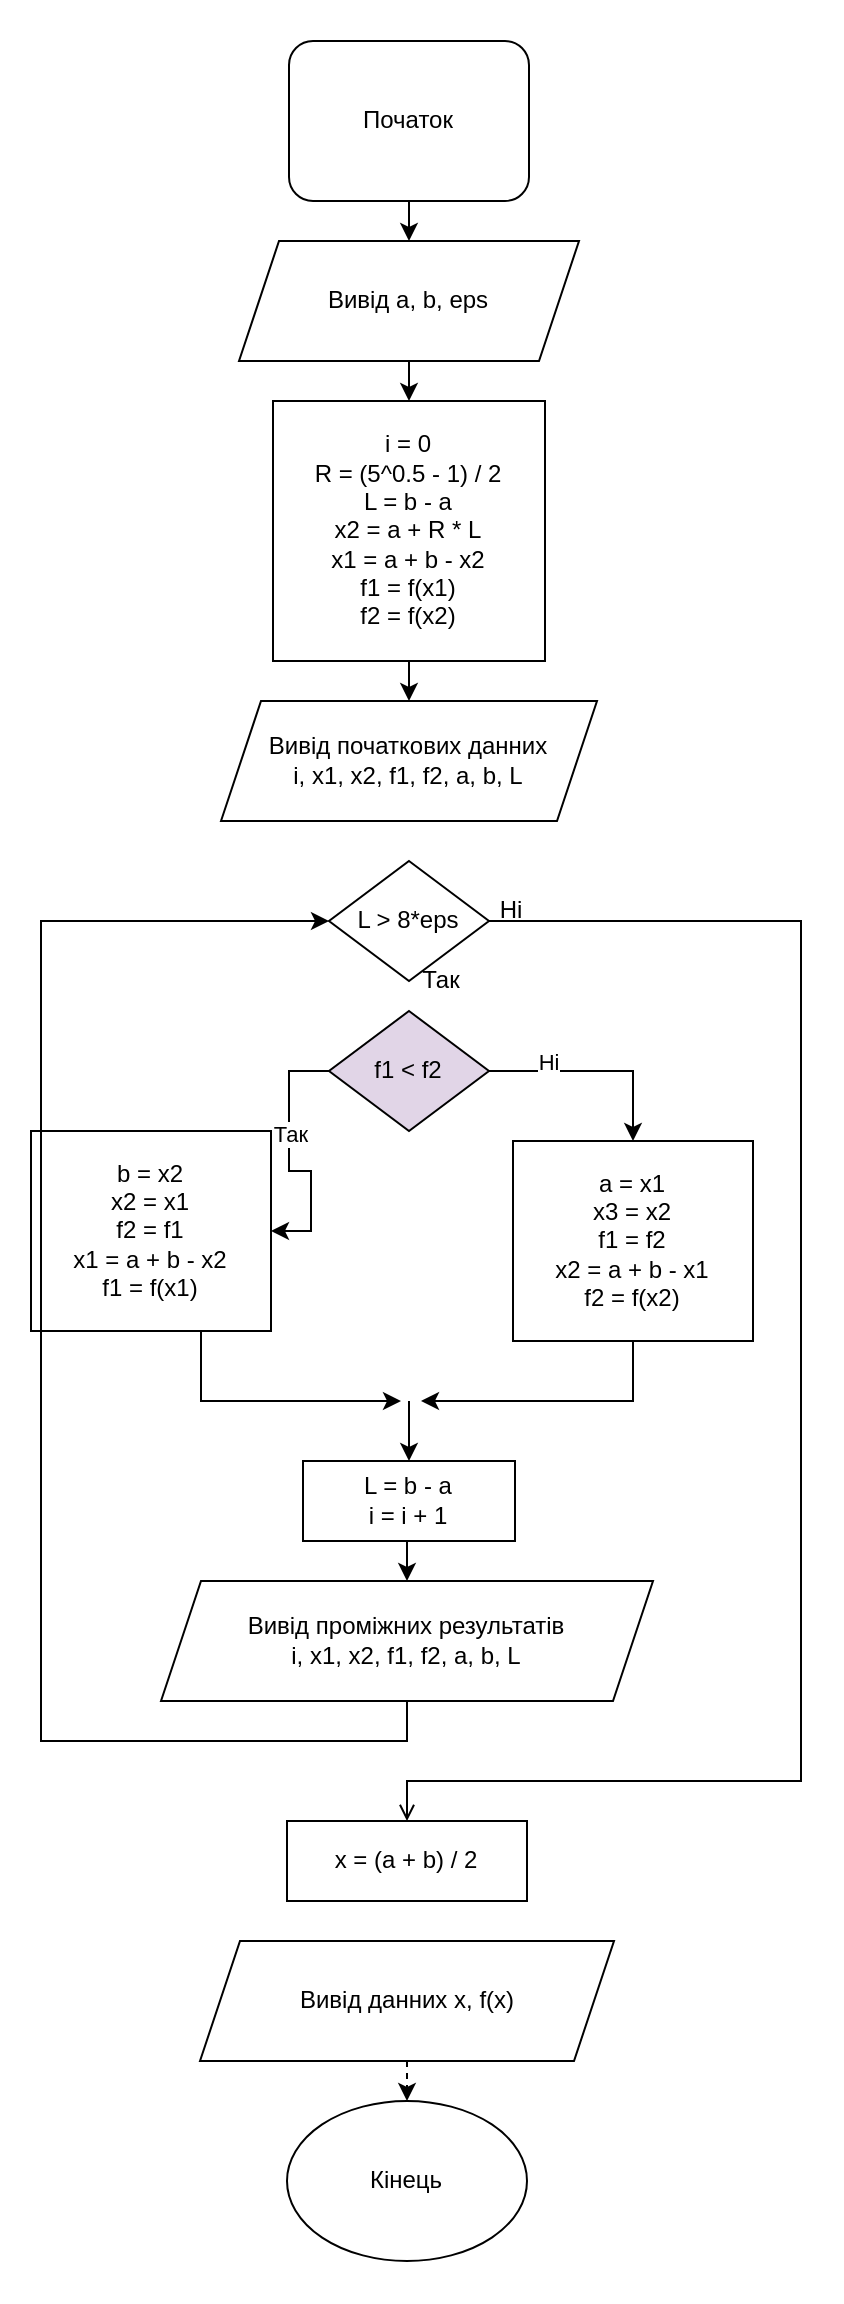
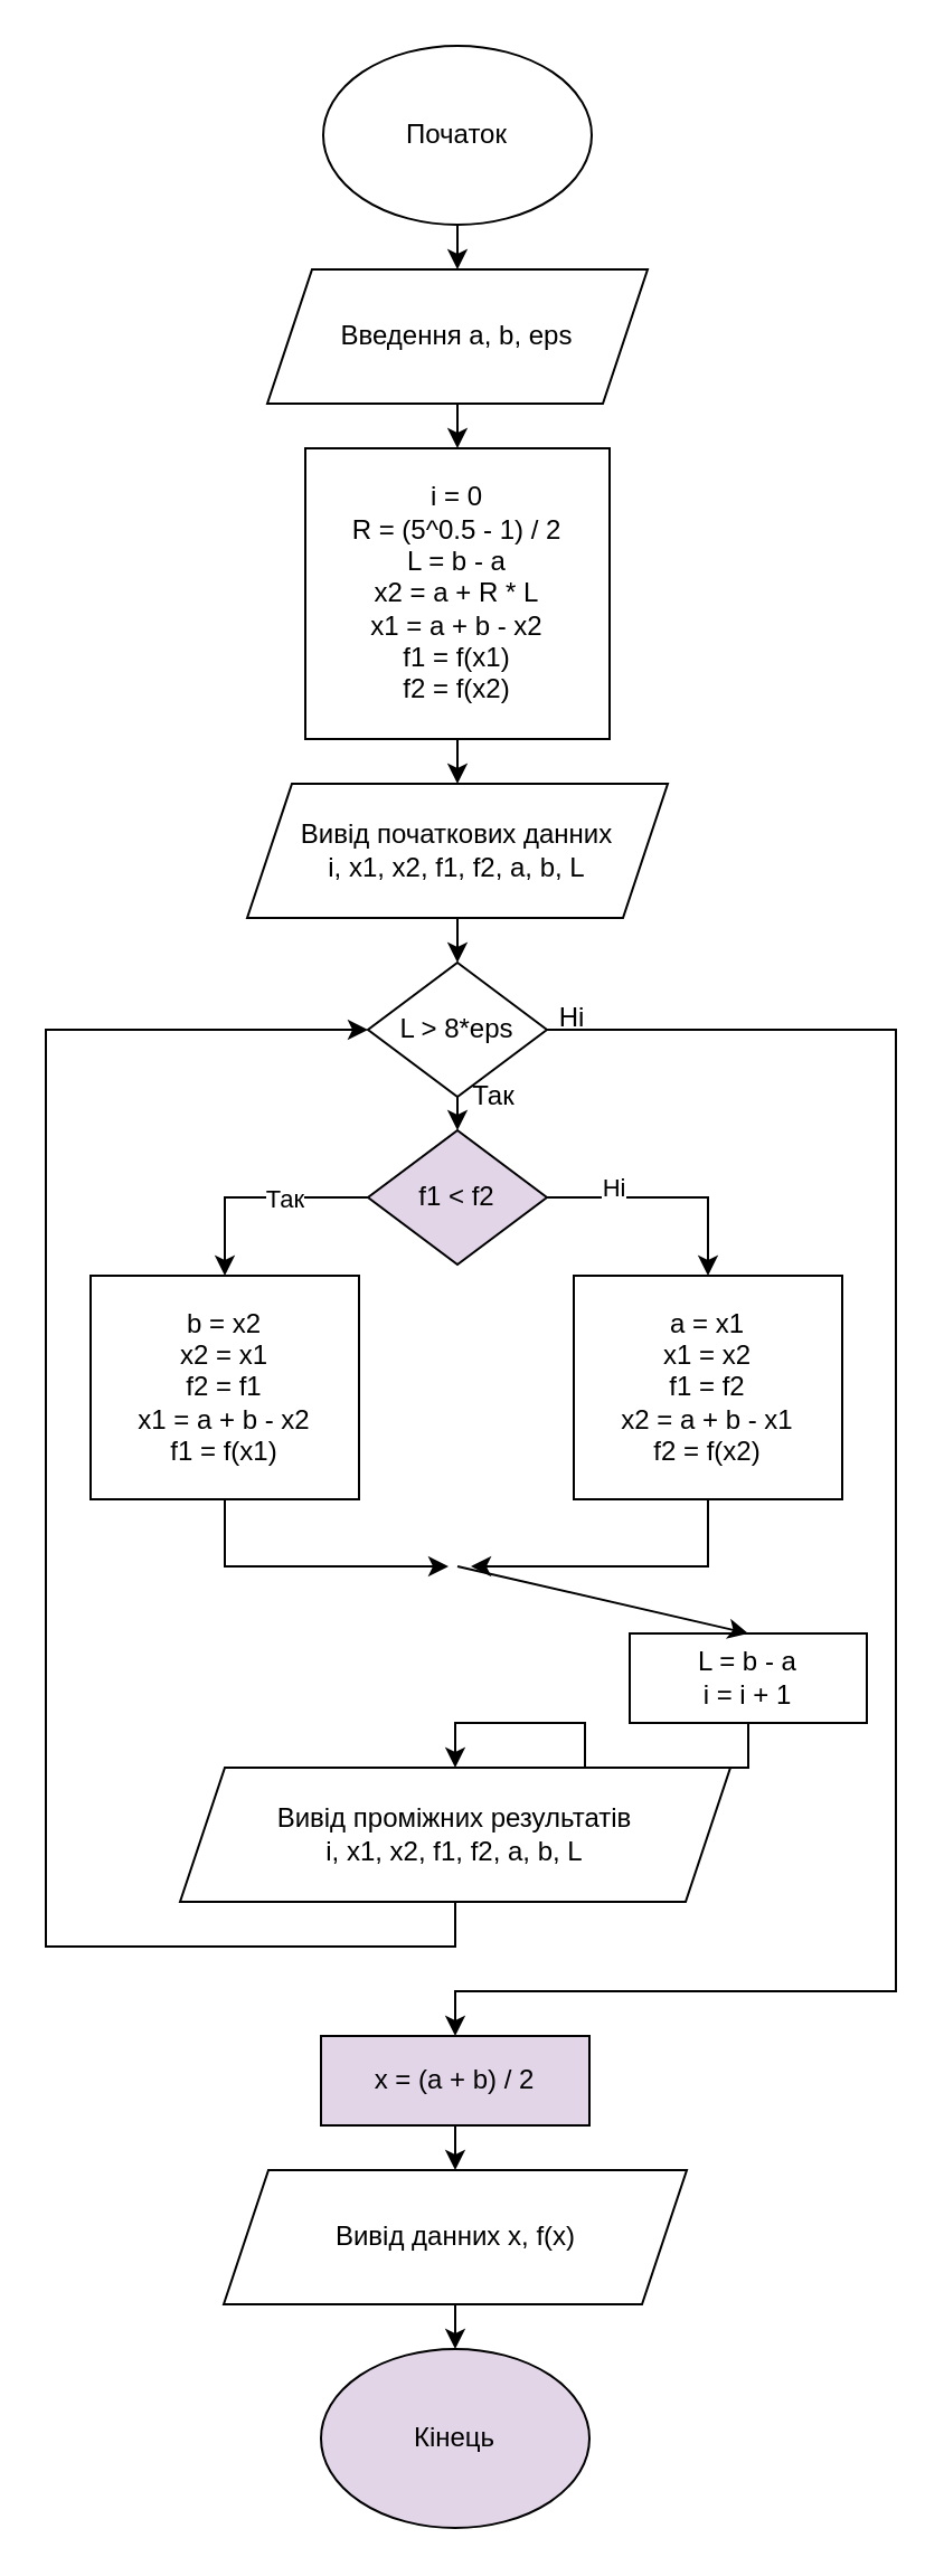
- <mxCell id="3" value="Початок" style="whiteSpace=wrap;html=1;rounded=1;" parent="1" vertex="1"><mxGeometry x="144" y="20" width="120" height="80" as="geometry" /></mxCell>
+ <mxCell id="3" value="Початок" style="ellipse;whiteSpace=wrap;html=1;" parent="1" vertex="1"><mxGeometry x="144" y="20" width="120" height="80" as="geometry" /></mxCell>
- <mxCell id="8" value="Вивід а, b, eps" style="shape=parallelogram;perimeter=parallelogramPerimeter;whiteSpace=wrap;html=1;fixedSize=1;" parent="1" vertex="1"><mxGeometry x="119" y="120" width="170" height="60" as="geometry" /></mxCell>
+ <mxCell id="8" value="Введення а, b, eps" style="shape=parallelogram;perimeter=parallelogramPerimeter;whiteSpace=wrap;html=1;fixedSize=1;" parent="1" vertex="1"><mxGeometry x="119" y="120" width="170" height="60" as="geometry" /></mxCell>
+ <mxCell id="9" style="edgeStyle=orthogonalEdgeStyle;rounded=0;orthogonalLoop=1;jettySize=auto;html=1;exitX=0.5;exitY=1;exitDx=0;exitDy=0;entryX=0.5;entryY=0;entryDx=0;entryDy=0;" parent="1" source="10" target="13" edge="1"><mxGeometry relative="1" as="geometry" /></mxCell>
+ <mxCell id="11" style="edgeStyle=orthogonalEdgeStyle;rounded=0;orthogonalLoop=1;jettySize=auto;html=1;entryX=0.5;entryY=0;entryDx=0;entryDy=0;exitX=0.5;exitY=1;exitDx=0;exitDy=0;" parent="1" source="13" target="18" edge="1"><mxGeometry relative="1" as="geometry"><mxPoint x="160" y="480" as="sourcePoint" /><Array as="points"><mxPoint x="204" y="490" /><mxPoint x="204" y="490" /></Array></mxGeometry></mxCell>
- <mxCell id="20" value="b = x2&lt;br&gt;x2 = x1&lt;br&gt;f2 = f1&lt;br&gt;x1 = a + b - x2&lt;br&gt;f1 = f(x1)" style="rounded=0;whiteSpace=wrap;html=1;" parent="1" vertex="1"><mxGeometry x="15" y="565" width="120" height="100" as="geometry" /></mxCell>
+ <mxCell id="20" value="b = x2&lt;br&gt;x2 = x1&lt;br&gt;f2 = f1&lt;br&gt;x1 = a + b - x2&lt;br&gt;f1 = f(x1)" style="rounded=0;whiteSpace=wrap;html=1;" parent="1" vertex="1"><mxGeometry x="40" y="570" width="120" height="100" as="geometry" /></mxCell>
- <mxCell id="22" value="a = x1&lt;br&gt;x3 = x2&lt;br&gt;f1 = f2&lt;br&gt;x2 = a + b - x1&lt;br&gt;f2 = f(x2)" style="rounded=0;whiteSpace=wrap;html=1;" parent="1" vertex="1"><mxGeometry x="256" y="570" width="120" height="100" as="geometry" /></mxCell>
+ <mxCell id="22" value="a = x1&lt;br&gt;x1 = x2&lt;br&gt;f1 = f2&lt;br&gt;x2 = a + b - x1&lt;br&gt;f2 = f(x2)" style="rounded=0;whiteSpace=wrap;html=1;" parent="1" vertex="1"><mxGeometry x="256" y="570" width="120" height="100" as="geometry" /></mxCell>
- <mxCell id="24" value="L = b - a&lt;br&gt;i = i + 1" style="rounded=0;whiteSpace=wrap;html=1;" parent="1" vertex="1"><mxGeometry x="151" y="730" width="106" height="40" as="geometry" /></mxCell>
+ <mxCell id="24" value="L = b - a&lt;br&gt;i = i + 1" style="rounded=0;whiteSpace=wrap;html=1;" parent="1" vertex="1"><mxGeometry x="281" y="730" width="106" height="40" as="geometry" /></mxCell>
- <mxCell id="12" style="edgeStyle=orthogonalEdgeStyle;rounded=0;orthogonalLoop=1;jettySize=auto;html=1;exitX=1;exitY=0.5;exitDx=0;exitDy=0;entryX=0.5;entryY=0;entryDx=0;entryDy=0;endArrow=open;" parent="1" source="13" target="28" edge="1"><mxGeometry relative="1" as="geometry"><Array as="points"><mxPoint x="400" y="460" /><mxPoint x="400" y="890" /><mxPoint x="203" y="890" /></Array></mxGeometry></mxCell>
+ <mxCell id="12" style="edgeStyle=orthogonalEdgeStyle;rounded=0;orthogonalLoop=1;jettySize=auto;html=1;exitX=1;exitY=0.5;exitDx=0;exitDy=0;entryX=0.5;entryY=0;entryDx=0;entryDy=0;" parent="1" source="13" target="28" edge="1"><mxGeometry relative="1" as="geometry"><Array as="points"><mxPoint x="400" y="460" /><mxPoint x="400" y="890" /><mxPoint x="203" y="890" /></Array></mxGeometry></mxCell>
- <mxCell id="28" value="x = (a + b) / 2" style="rounded=0;whiteSpace=wrap;html=1;" parent="1" vertex="1"><mxGeometry x="143" y="910" width="120" height="40" as="geometry" /></mxCell>
+ <mxCell id="28" value="x = (a + b) / 2" style="rounded=0;whiteSpace=wrap;html=1;fillColor=#e1d5e7;" parent="1" vertex="1"><mxGeometry x="143" y="910" width="120" height="40" as="geometry" /></mxCell>
+ <mxCell id="27" style="edgeStyle=orthogonalEdgeStyle;rounded=0;orthogonalLoop=1;jettySize=auto;html=1;exitX=0.5;exitY=1;exitDx=0;exitDy=0;entryX=0.5;entryY=0;entryDx=0;entryDy=0;" parent="1" source="28" target="30" edge="1"><mxGeometry relative="1" as="geometry" /></mxCell>
- <mxCell id="29" style="edgeStyle=orthogonalEdgeStyle;rounded=0;orthogonalLoop=1;jettySize=auto;html=1;exitX=0.5;exitY=1;exitDx=0;exitDy=0;entryX=0.5;entryY=0;entryDx=0;entryDy=0;dashed=1;" parent="1" source="30" target="4" edge="1"><mxGeometry relative="1" as="geometry" /></mxCell>
+ <mxCell id="29" style="edgeStyle=orthogonalEdgeStyle;rounded=0;orthogonalLoop=1;jettySize=auto;html=1;exitX=0.5;exitY=1;exitDx=0;exitDy=0;entryX=0.5;entryY=0;entryDx=0;entryDy=0;" parent="1" source="30" target="4" edge="1"><mxGeometry relative="1" as="geometry" /></mxCell>
- <mxCell id="4" value="Кінець" style="ellipse;whiteSpace=wrap;html=1;" parent="1" vertex="1"><mxGeometry x="143" y="1050" width="120" height="80" as="geometry" /></mxCell>
+ <mxCell id="4" value="Кінець" style="ellipse;whiteSpace=wrap;html=1;fillColor=#e1d5e7;" parent="1" vertex="1"><mxGeometry x="143" y="1050" width="120" height="80" as="geometry" /></mxCell>
